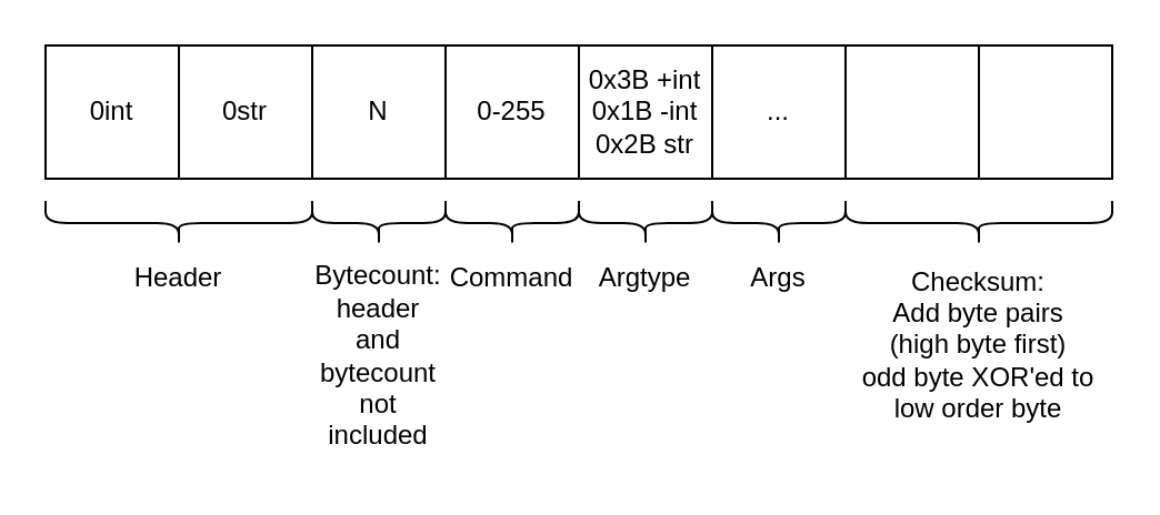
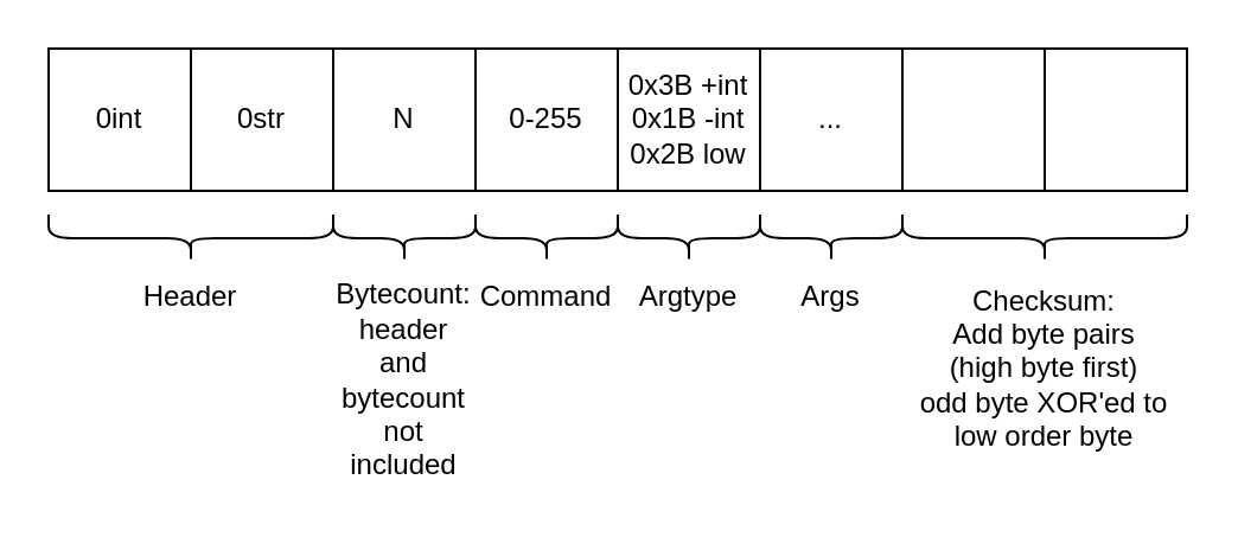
- <mxCell id="8" value="&lt;div&gt;0x3B +int&lt;br&gt;&lt;/div&gt;&lt;div&gt;0x1B -int&lt;br&gt;&lt;/div&gt;&lt;div&gt;0x2B str&lt;br&gt;&lt;/div&gt;" style="shape=partialRectangle;html=1;whiteSpace=wrap;connectable=0;overflow=hidden;fillColor=none;top=0;left=0;bottom=0;right=0;pointerEvents=1;rounded=1;sketch=0;" vertex="1" parent="3"><mxGeometry x="240" width="60" height="60" as="geometry"><mxRectangle width="60" height="60" as="alternateBounds" /></mxGeometry></mxCell>
+ <mxCell id="8" value="&lt;div&gt;0x3B +int&lt;br&gt;&lt;/div&gt;&lt;div&gt;0x1B -int&lt;br&gt;&lt;/div&gt;&lt;div&gt;0x2B low&lt;br&gt;&lt;/div&gt;" style="shape=partialRectangle;html=1;whiteSpace=wrap;connectable=0;overflow=hidden;fillColor=none;top=0;left=0;bottom=0;right=0;pointerEvents=1;rounded=1;sketch=0;" vertex="1" parent="3"><mxGeometry x="240" width="60" height="60" as="geometry"><mxRectangle width="60" height="60" as="alternateBounds" /></mxGeometry></mxCell>
